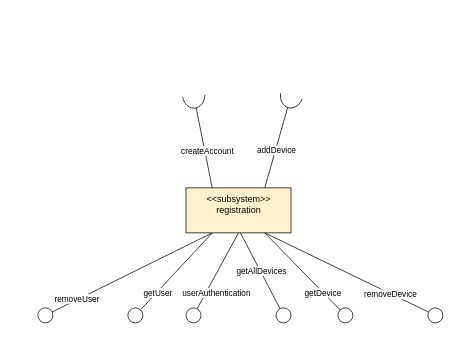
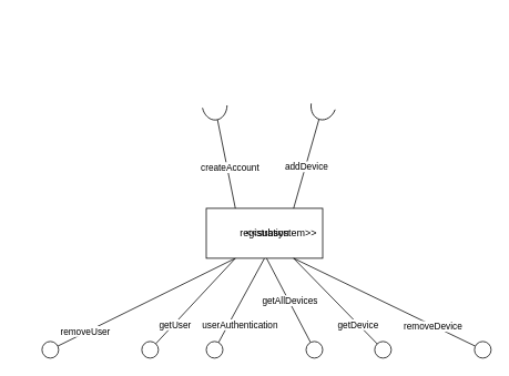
- <mxCell id="30" value="&amp;lt;&amp;lt;subsystem&amp;gt;&amp;gt;" style="text;html=1;strokeColor=none;fillColor=none;align=center;verticalAlign=middle;whiteSpace=wrap;rounded=0;" vertex="1" parent="1"><mxGeometry x="287.5" y="250" width="60" height="30" as="geometry" /></mxCell>
+ <mxCell id="30" value="&amp;lt;&amp;lt;subsystem&amp;gt;&amp;gt;" style="text;html=1;strokeColor=none;fillColor=none;align=center;verticalAlign=middle;whiteSpace=wrap;rounded=0;" vertex="1" parent="1"><mxGeometry x="307.5" y="265" width="60" height="30" as="geometry" /></mxCell>
- <mxCell id="13" value="registration" style="rounded=0;whiteSpace=wrap;html=1;fillColor=#fff2cc;" vertex="1" parent="1"><mxGeometry x="247.5" y="250" width="140" height="60" as="geometry" /></mxCell>
+ <mxCell id="13" value="registration" style="rounded=0;whiteSpace=wrap;html=1;" vertex="1" parent="1"><mxGeometry x="247.5" y="250" width="140" height="60" as="geometry" /></mxCell>
